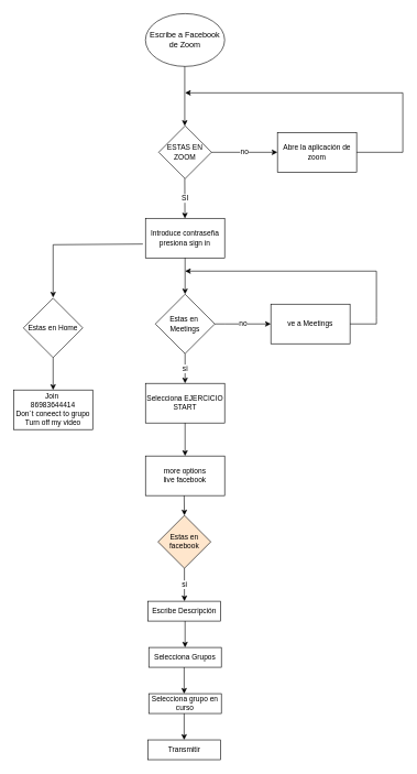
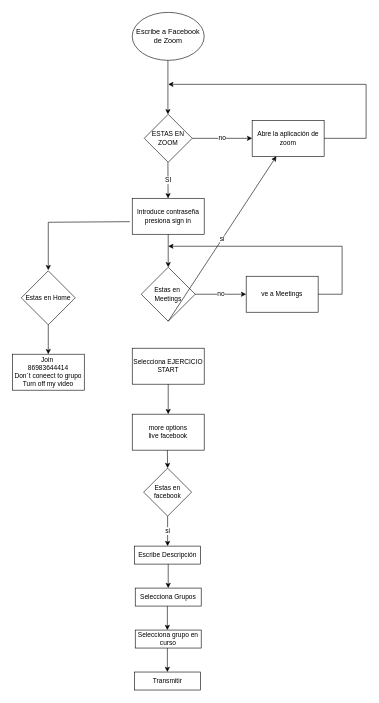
- <mxCell id="14" value="si" style="endArrow=classic;html=1;rounded=0;fontFamily=Helvetica;fontSize=11;exitX=0.5;exitY=1;exitDx=0;exitDy=0;" edge="1" parent="1" source="11" target="15"><mxGeometry width="50" height="50" relative="1" as="geometry"><mxPoint x="250" y="540" as="sourcePoint" /><mxPoint x="280" y="610" as="targetPoint" /></mxGeometry></mxCell>
+ <mxCell id="14" value="si" style="endArrow=classic;html=1;rounded=0;fontFamily=Helvetica;fontSize=11;exitX=0.5;exitY=1;exitDx=0;exitDy=0;" edge="1" parent="1" source="11" target="8"><mxGeometry width="50" height="50" relative="1" as="geometry"><mxPoint x="250" y="540" as="sourcePoint" /><mxPoint x="280" y="610" as="targetPoint" /></mxGeometry></mxCell>
- <mxCell id="23" value="Estas en facebook" style="rhombus;whiteSpace=wrap;html=1;fontFamily=Helvetica;fontSize=11;fillColor=#ffe6cc;" vertex="1" parent="1"><mxGeometry x="239" y="780" width="80" height="80" as="geometry" /></mxCell>
+ <mxCell id="23" value="Estas en facebook" style="rhombus;whiteSpace=wrap;html=1;fontFamily=Helvetica;fontSize=11;" vertex="1" parent="1"><mxGeometry x="239" y="780" width="80" height="80" as="geometry" /></mxCell>
